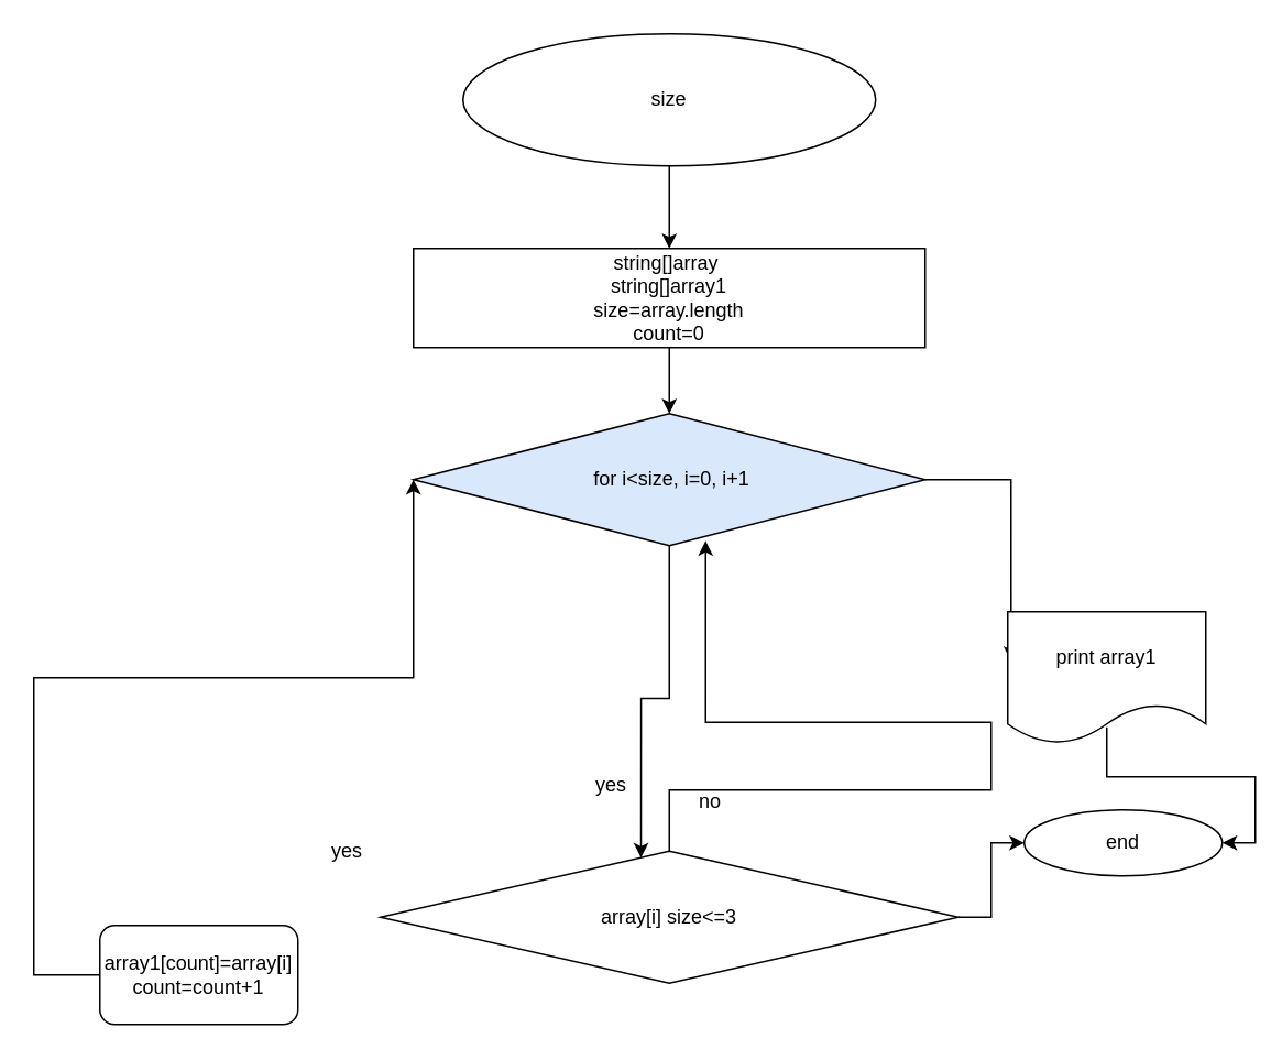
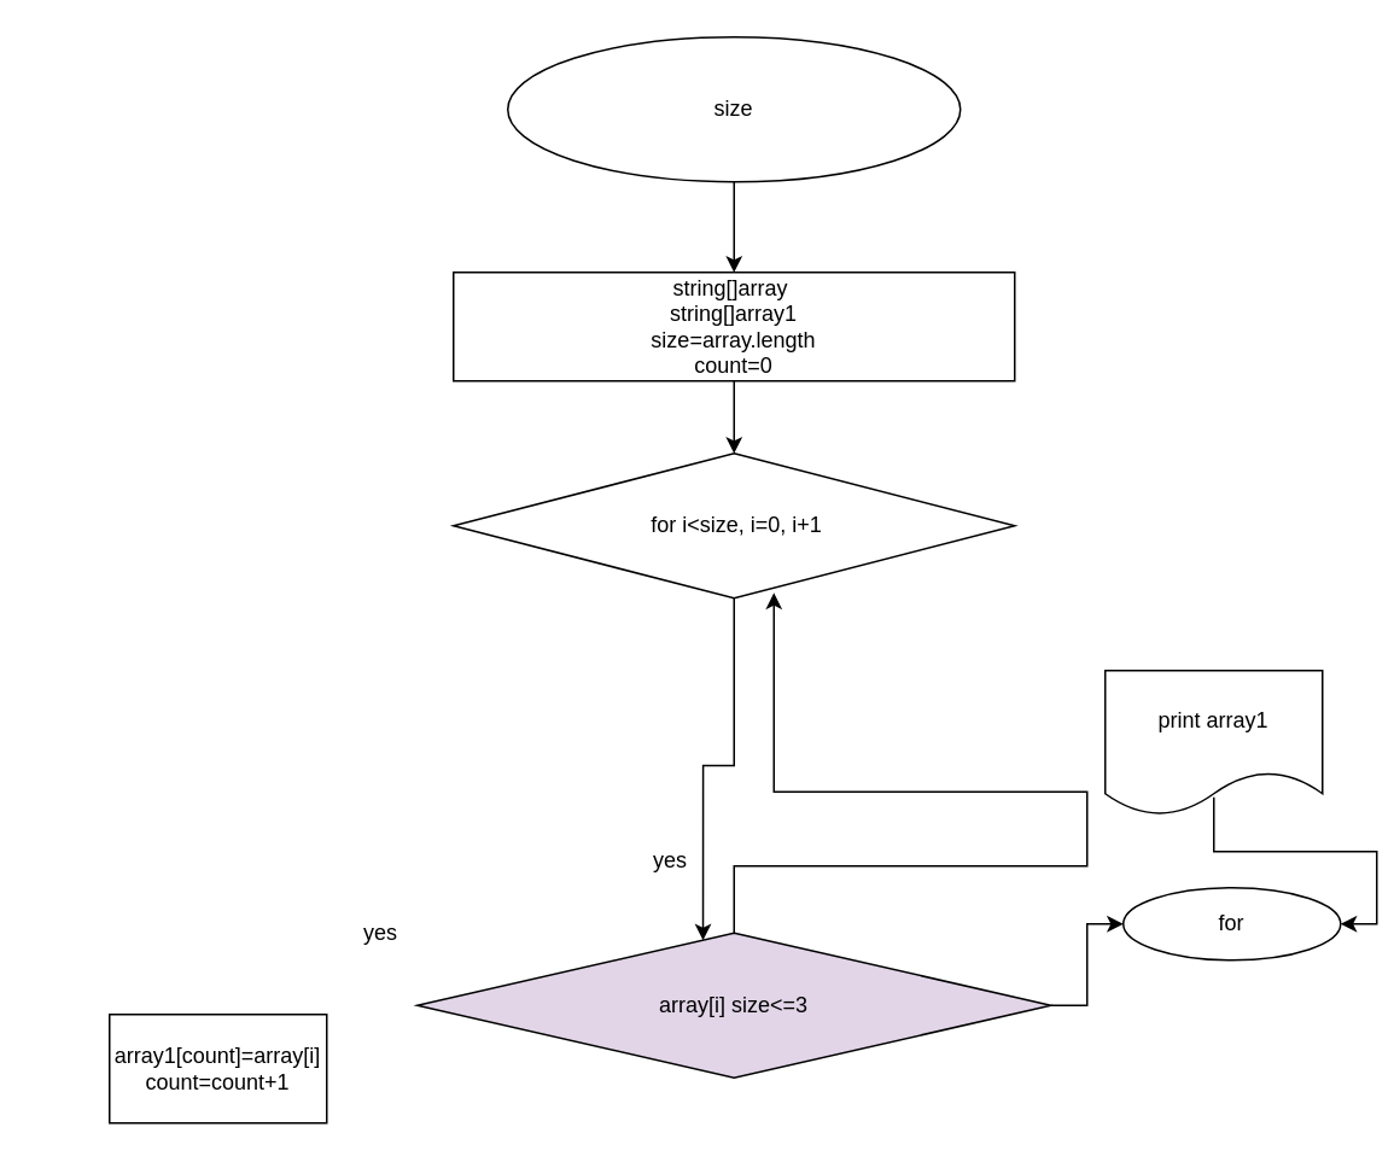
- <mxCell id="8" value="&amp;nbsp;for i&amp;lt;size, i=0, i+1" style="rhombus;whiteSpace=wrap;html=1;fillColor=#dae8fc;" parent="1" vertex="1"><mxGeometry x="250" y="250" width="310" height="80" as="geometry" /></mxCell>
+ <mxCell id="8" value="&amp;nbsp;for i&amp;lt;size, i=0, i+1" style="rhombus;whiteSpace=wrap;html=1;" parent="1" vertex="1"><mxGeometry x="250" y="250" width="310" height="80" as="geometry" /></mxCell>
- <mxCell id="7" style="edgeStyle=orthogonalEdgeStyle;rounded=0;orthogonalLoop=1;jettySize=auto;html=1;entryX=0.017;entryY=0.375;entryDx=0;entryDy=0;entryPerimeter=0;" parent="1" source="8" target="17" edge="1"><mxGeometry relative="1" as="geometry" /></mxCell>
- <mxCell id="12" style="edgeStyle=orthogonalEdgeStyle;rounded=0;orthogonalLoop=1;jettySize=auto;html=1;entryX=0;entryY=0.5;entryDx=0;entryDy=0;" parent="1" source="13" target="8" edge="1"><mxGeometry relative="1" as="geometry"><Array as="points"><mxPoint x="20" y="590" /><mxPoint x="20" y="410" /></Array></mxGeometry></mxCell>
- <mxCell id="18" value="no" style="text;html=1;strokeColor=none;fillColor=none;align=center;verticalAlign=middle;whiteSpace=wrap;rounded=0;" vertex="1" parent="1"><mxGeometry x="400" y="470" width="60" height="30" as="geometry" /></mxCell>
- <mxCell id="19" value="end" style="ellipse;whiteSpace=wrap;html=1;" vertex="1" parent="1"><mxGeometry x="620" y="490" width="120" height="40" as="geometry" /></mxCell>
+ <mxCell id="19" value="for" style="ellipse;whiteSpace=wrap;html=1;" vertex="1" parent="1"><mxGeometry x="620" y="490" width="120" height="40" as="geometry" /></mxCell>
- <mxCell id="11" value="array[i] size&amp;lt;=3" style="rhombus;whiteSpace=wrap;html=1;" parent="1" vertex="1"><mxGeometry x="230" y="515" width="350" height="80" as="geometry" /></mxCell>
+ <mxCell id="11" value="array[i] size&amp;lt;=3" style="rhombus;whiteSpace=wrap;html=1;fillColor=#e1d5e7;" parent="1" vertex="1"><mxGeometry x="230" y="515" width="350" height="80" as="geometry" /></mxCell>
- <mxCell id="13" value="array1[count]=array[i]&lt;br&gt;count=count+1" style="whiteSpace=wrap;html=1;rounded=1;" parent="1" vertex="1"><mxGeometry x="60" y="560" width="120" height="60" as="geometry" /></mxCell>
+ <mxCell id="13" value="array1[count]=array[i]&lt;br&gt;count=count+1" style="rounded=0;whiteSpace=wrap;html=1;" parent="1" vertex="1"><mxGeometry x="60" y="560" width="120" height="60" as="geometry" /></mxCell>
